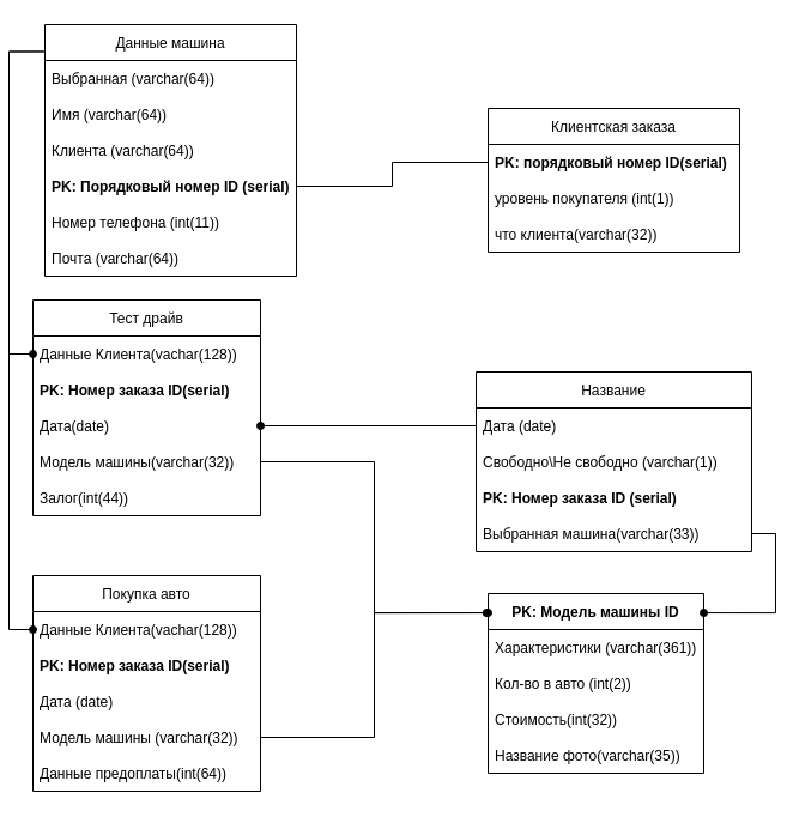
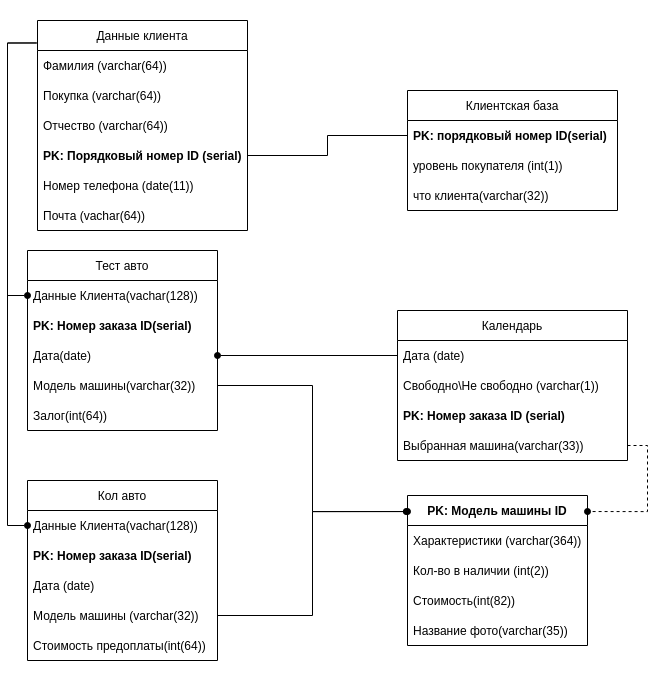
- <mxCell id="2" value="Данные машина" style="swimlane;fontStyle=0;childLayout=stackLayout;horizontal=1;startSize=30;horizontalStack=0;resizeParent=1;resizeParentMax=0;resizeLast=0;collapsible=1;marginBottom=0;" vertex="1" parent="1"><mxGeometry x="30" y="20" width="210" height="210" as="geometry" /></mxCell>
+ <mxCell id="2" value="Данные клиента" style="swimlane;fontStyle=0;childLayout=stackLayout;horizontal=1;startSize=30;horizontalStack=0;resizeParent=1;resizeParentMax=0;resizeLast=0;collapsible=1;marginBottom=0;" vertex="1" parent="1"><mxGeometry x="30" y="20" width="210" height="210" as="geometry" /></mxCell>
- <mxCell id="3" value="Выбранная (varchar(64))" style="text;strokeColor=none;fillColor=none;align=left;verticalAlign=middle;spacingLeft=4;spacingRight=4;overflow=hidden;points=[[0,0.5],[1,0.5]];portConstraint=eastwest;rotatable=0;" vertex="1" parent="2"><mxGeometry y="30" width="210" height="30" as="geometry" /></mxCell>
+ <mxCell id="3" value="Фамилия (varchar(64))" style="text;strokeColor=none;fillColor=none;align=left;verticalAlign=middle;spacingLeft=4;spacingRight=4;overflow=hidden;points=[[0,0.5],[1,0.5]];portConstraint=eastwest;rotatable=0;" vertex="1" parent="2"><mxGeometry y="30" width="210" height="30" as="geometry" /></mxCell>
- <mxCell id="4" value="Имя (varchar(64))" style="text;strokeColor=none;fillColor=none;align=left;verticalAlign=middle;spacingLeft=4;spacingRight=4;overflow=hidden;points=[[0,0.5],[1,0.5]];portConstraint=eastwest;rotatable=0;" vertex="1" parent="2"><mxGeometry y="60" width="210" height="30" as="geometry" /></mxCell>
+ <mxCell id="4" value="Покупка (varchar(64))" style="text;strokeColor=none;fillColor=none;align=left;verticalAlign=middle;spacingLeft=4;spacingRight=4;overflow=hidden;points=[[0,0.5],[1,0.5]];portConstraint=eastwest;rotatable=0;" vertex="1" parent="2"><mxGeometry y="60" width="210" height="30" as="geometry" /></mxCell>
- <mxCell id="22" value="Клиентская заказа" style="swimlane;fontStyle=0;childLayout=stackLayout;horizontal=1;startSize=30;horizontalStack=0;resizeParent=1;resizeParentMax=0;resizeLast=0;collapsible=1;marginBottom=0;" vertex="1" parent="1"><mxGeometry x="400" y="90" width="210" height="120" as="geometry" /></mxCell>
+ <mxCell id="22" value="Клиентская база" style="swimlane;fontStyle=0;childLayout=stackLayout;horizontal=1;startSize=30;horizontalStack=0;resizeParent=1;resizeParentMax=0;resizeLast=0;collapsible=1;marginBottom=0;" vertex="1" parent="1"><mxGeometry x="400" y="90" width="210" height="120" as="geometry" /></mxCell>
- <mxCell id="5" value="Клиента (varchar(64))" style="text;strokeColor=none;fillColor=none;align=left;verticalAlign=middle;spacingLeft=4;spacingRight=4;overflow=hidden;points=[[0,0.5],[1,0.5]];portConstraint=eastwest;rotatable=0;" vertex="1" parent="2"><mxGeometry y="90" width="210" height="30" as="geometry" /></mxCell>
+ <mxCell id="5" value="Отчество (varchar(64))" style="text;strokeColor=none;fillColor=none;align=left;verticalAlign=middle;spacingLeft=4;spacingRight=4;overflow=hidden;points=[[0,0.5],[1,0.5]];portConstraint=eastwest;rotatable=0;" vertex="1" parent="2"><mxGeometry y="90" width="210" height="30" as="geometry" /></mxCell>
- <mxCell id="7" value="Номер телефона (int(11))" style="text;strokeColor=none;fillColor=none;align=left;verticalAlign=middle;spacingLeft=4;spacingRight=4;overflow=hidden;points=[[0,0.5],[1,0.5]];portConstraint=eastwest;rotatable=0;" vertex="1" parent="2"><mxGeometry y="150" width="210" height="30" as="geometry" /></mxCell>
+ <mxCell id="7" value="Номер телефона (date(11))" style="text;strokeColor=none;fillColor=none;align=left;verticalAlign=middle;spacingLeft=4;spacingRight=4;overflow=hidden;points=[[0,0.5],[1,0.5]];portConstraint=eastwest;rotatable=0;" vertex="1" parent="2"><mxGeometry y="150" width="210" height="30" as="geometry" /></mxCell>
- <mxCell id="8" value="Почта (varchar(64))" style="text;strokeColor=none;fillColor=none;align=left;verticalAlign=middle;spacingLeft=4;spacingRight=4;overflow=hidden;points=[[0,0.5],[1,0.5]];portConstraint=eastwest;rotatable=0;" vertex="1" parent="2"><mxGeometry y="180" width="210" height="30" as="geometry" /></mxCell>
+ <mxCell id="8" value="Почта (vachar(64))" style="text;strokeColor=none;fillColor=none;align=left;verticalAlign=middle;spacingLeft=4;spacingRight=4;overflow=hidden;points=[[0,0.5],[1,0.5]];portConstraint=eastwest;rotatable=0;" vertex="1" parent="2"><mxGeometry y="180" width="210" height="30" as="geometry" /></mxCell>
- <mxCell id="9" value="Тест драйв" style="swimlane;fontStyle=0;childLayout=stackLayout;horizontal=1;startSize=30;horizontalStack=0;resizeParent=1;resizeParentMax=0;resizeLast=0;collapsible=1;marginBottom=0;" vertex="1" parent="1"><mxGeometry x="20" y="250" width="190" height="180" as="geometry" /></mxCell>
+ <mxCell id="9" value="Тест авто" style="swimlane;fontStyle=0;childLayout=stackLayout;horizontal=1;startSize=30;horizontalStack=0;resizeParent=1;resizeParentMax=0;resizeLast=0;collapsible=1;marginBottom=0;" vertex="1" parent="1"><mxGeometry x="20" y="250" width="190" height="180" as="geometry" /></mxCell>
- <mxCell id="34" value="Название" style="swimlane;fontStyle=0;childLayout=stackLayout;horizontal=1;startSize=30;horizontalStack=0;resizeParent=1;resizeParentMax=0;resizeLast=0;collapsible=1;marginBottom=0;" vertex="1" parent="1"><mxGeometry x="390" y="310" width="230" height="150" as="geometry" /></mxCell>
+ <mxCell id="34" value="Календарь" style="swimlane;fontStyle=0;childLayout=stackLayout;horizontal=1;startSize=30;horizontalStack=0;resizeParent=1;resizeParentMax=0;resizeLast=0;collapsible=1;marginBottom=0;" vertex="1" parent="1"><mxGeometry x="390" y="310" width="230" height="150" as="geometry" /></mxCell>
- <mxCell id="14" value="Залог(int(44))" style="text;strokeColor=none;fillColor=none;align=left;verticalAlign=middle;spacingLeft=4;spacingRight=4;overflow=hidden;points=[[0,0.5],[1,0.5]];portConstraint=eastwest;rotatable=0;" vertex="1" parent="9"><mxGeometry y="150" width="190" height="30" as="geometry" /></mxCell>
+ <mxCell id="14" value="Залог(int(64))" style="text;strokeColor=none;fillColor=none;align=left;verticalAlign=middle;spacingLeft=4;spacingRight=4;overflow=hidden;points=[[0,0.5],[1,0.5]];portConstraint=eastwest;rotatable=0;" vertex="1" parent="9"><mxGeometry y="150" width="190" height="30" as="geometry" /></mxCell>
- <mxCell id="15" value="Покупка авто" style="swimlane;fontStyle=0;childLayout=stackLayout;horizontal=1;startSize=30;horizontalStack=0;resizeParent=1;resizeParentMax=0;resizeLast=0;collapsible=1;marginBottom=0;" vertex="1" parent="1"><mxGeometry x="20" y="480" width="190" height="180" as="geometry" /></mxCell>
+ <mxCell id="15" value="Кол авто" style="swimlane;fontStyle=0;childLayout=stackLayout;horizontal=1;startSize=30;horizontalStack=0;resizeParent=1;resizeParentMax=0;resizeLast=0;collapsible=1;marginBottom=0;" vertex="1" parent="1"><mxGeometry x="20" y="480" width="190" height="180" as="geometry" /></mxCell>
- <mxCell id="41" style="edgeStyle=orthogonalEdgeStyle;rounded=0;orthogonalLoop=1;jettySize=auto;html=1;exitX=1;exitY=0.5;exitDx=0;exitDy=0;entryX=1;entryY=0.107;entryDx=0;entryDy=0;entryPerimeter=0;startArrow=none;startFill=0;endArrow=oval;endFill=1;" edge="1" parent="1" source="38" target="27"><mxGeometry relative="1" as="geometry" /></mxCell>
+ <mxCell id="41" style="edgeStyle=orthogonalEdgeStyle;rounded=0;orthogonalLoop=1;jettySize=auto;html=1;exitX=1;exitY=0.5;exitDx=0;exitDy=0;entryX=1;entryY=0.107;entryDx=0;entryDy=0;entryPerimeter=0;startArrow=none;startFill=0;endArrow=oval;endFill=1;dashed=1;" edge="1" parent="1" source="38" target="27"><mxGeometry relative="1" as="geometry" /></mxCell>
- <mxCell id="28" value="Характеристики (varchar(361))" style="text;strokeColor=none;fillColor=none;align=left;verticalAlign=middle;spacingLeft=4;spacingRight=4;overflow=hidden;points=[[0,0.5],[1,0.5]];portConstraint=eastwest;rotatable=0;" vertex="1" parent="27"><mxGeometry y="30" width="180" height="30" as="geometry" /></mxCell>
+ <mxCell id="28" value="Характеристики (varchar(364))" style="text;strokeColor=none;fillColor=none;align=left;verticalAlign=middle;spacingLeft=4;spacingRight=4;overflow=hidden;points=[[0,0.5],[1,0.5]];portConstraint=eastwest;rotatable=0;" vertex="1" parent="27"><mxGeometry y="30" width="180" height="30" as="geometry" /></mxCell>
- <mxCell id="29" value="Кол-во в авто (int(2))" style="text;strokeColor=none;fillColor=none;align=left;verticalAlign=middle;spacingLeft=4;spacingRight=4;overflow=hidden;points=[[0,0.5],[1,0.5]];portConstraint=eastwest;rotatable=0;" vertex="1" parent="27"><mxGeometry y="60" width="180" height="30" as="geometry" /></mxCell>
+ <mxCell id="29" value="Кол-во в наличии (int(2))" style="text;strokeColor=none;fillColor=none;align=left;verticalAlign=middle;spacingLeft=4;spacingRight=4;overflow=hidden;points=[[0,0.5],[1,0.5]];portConstraint=eastwest;rotatable=0;" vertex="1" parent="27"><mxGeometry y="60" width="180" height="30" as="geometry" /></mxCell>
- <mxCell id="30" value="Стоимость(int(32))" style="text;strokeColor=none;fillColor=none;align=left;verticalAlign=middle;spacingLeft=4;spacingRight=4;overflow=hidden;points=[[0,0.5],[1,0.5]];portConstraint=eastwest;rotatable=0;" vertex="1" parent="27"><mxGeometry y="90" width="180" height="30" as="geometry" /></mxCell>
+ <mxCell id="30" value="Стоимость(int(82))" style="text;strokeColor=none;fillColor=none;align=left;verticalAlign=middle;spacingLeft=4;spacingRight=4;overflow=hidden;points=[[0,0.5],[1,0.5]];portConstraint=eastwest;rotatable=0;" vertex="1" parent="27"><mxGeometry y="90" width="180" height="30" as="geometry" /></mxCell>
- <mxCell id="20" value="Данные предоплаты(int(64))" style="text;strokeColor=none;fillColor=none;align=left;verticalAlign=middle;spacingLeft=4;spacingRight=4;overflow=hidden;points=[[0,0.5],[1,0.5]];portConstraint=eastwest;rotatable=0;" vertex="1" parent="15"><mxGeometry y="150" width="190" height="30" as="geometry" /></mxCell>
+ <mxCell id="20" value="Стоимость предоплаты(int(64))" style="text;strokeColor=none;fillColor=none;align=left;verticalAlign=middle;spacingLeft=4;spacingRight=4;overflow=hidden;points=[[0,0.5],[1,0.5]];portConstraint=eastwest;rotatable=0;" vertex="1" parent="15"><mxGeometry y="150" width="190" height="30" as="geometry" /></mxCell>
